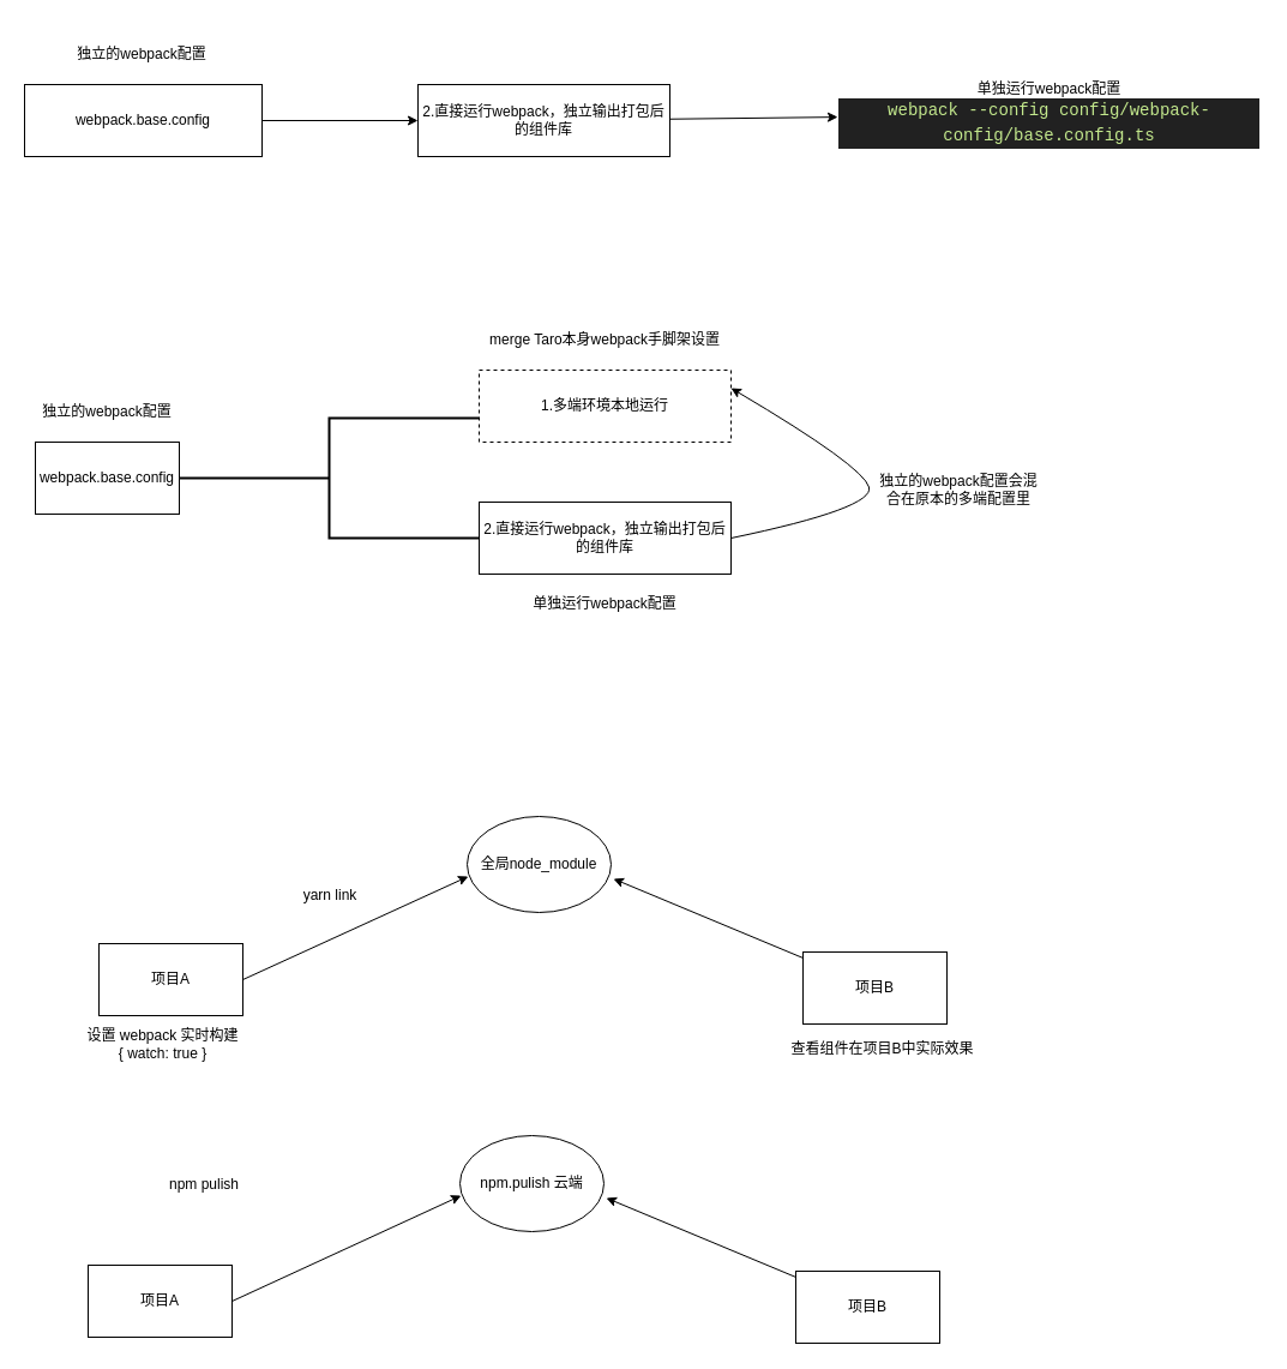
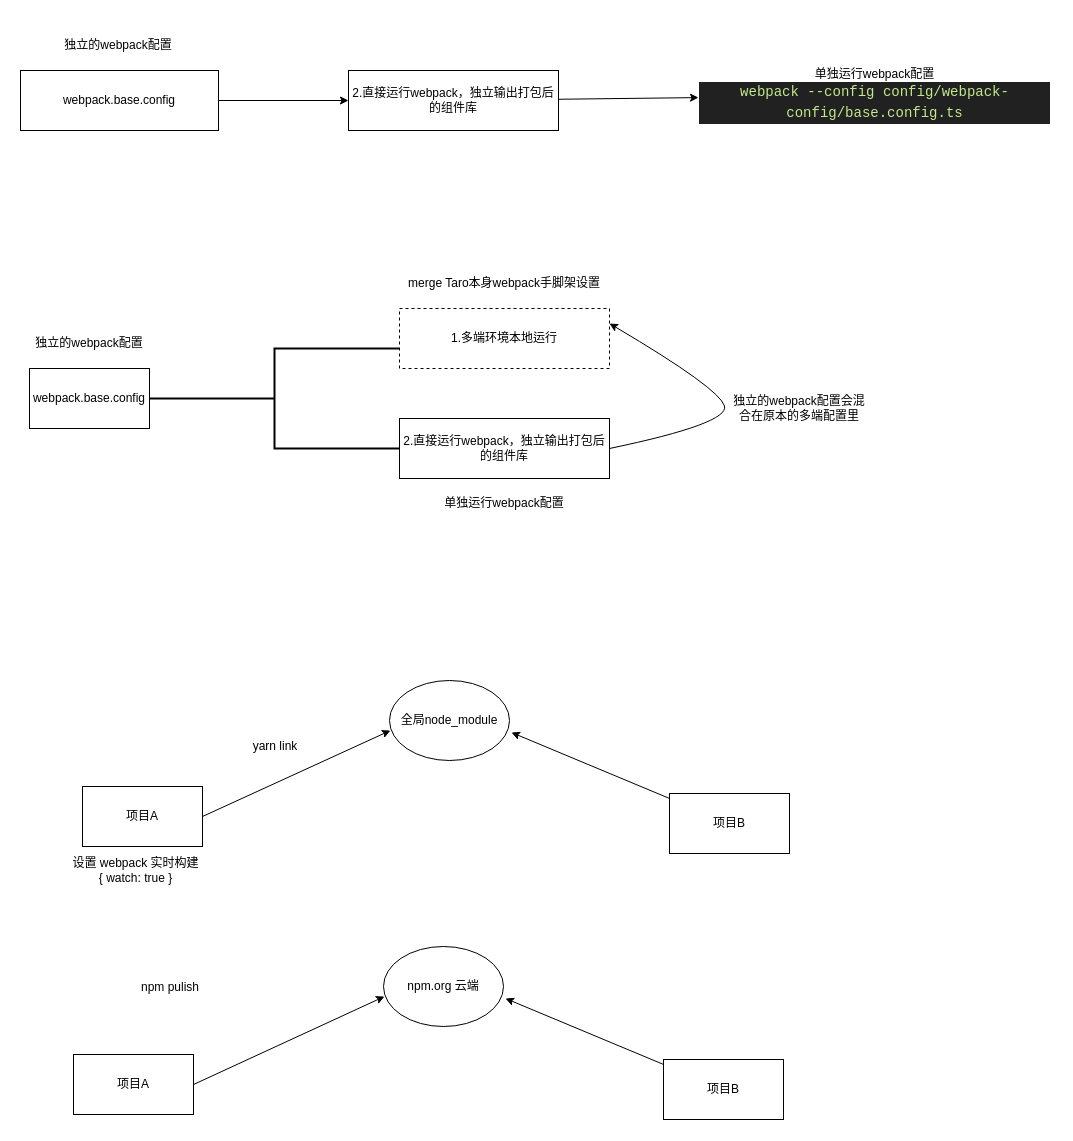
- <mxCell id="18" value="查看组件在项目B中实际效果" style="text;html=1;strokeColor=none;fillColor=none;align=center;verticalAlign=middle;whiteSpace=wrap;rounded=0;" parent="1" vertex="1"><mxGeometry x="652" y="859" width="167" height="30" as="geometry" /></mxCell>
- <mxCell id="21" value="npm.pulish 云端" style="ellipse;whiteSpace=wrap;html=1;" parent="1" vertex="1"><mxGeometry x="383" y="946" width="120" height="80" as="geometry" /></mxCell>
+ <mxCell id="21" value="npm.org 云端" style="ellipse;whiteSpace=wrap;html=1;" parent="1" vertex="1"><mxGeometry x="383" y="946" width="120" height="80" as="geometry" /></mxCell>
